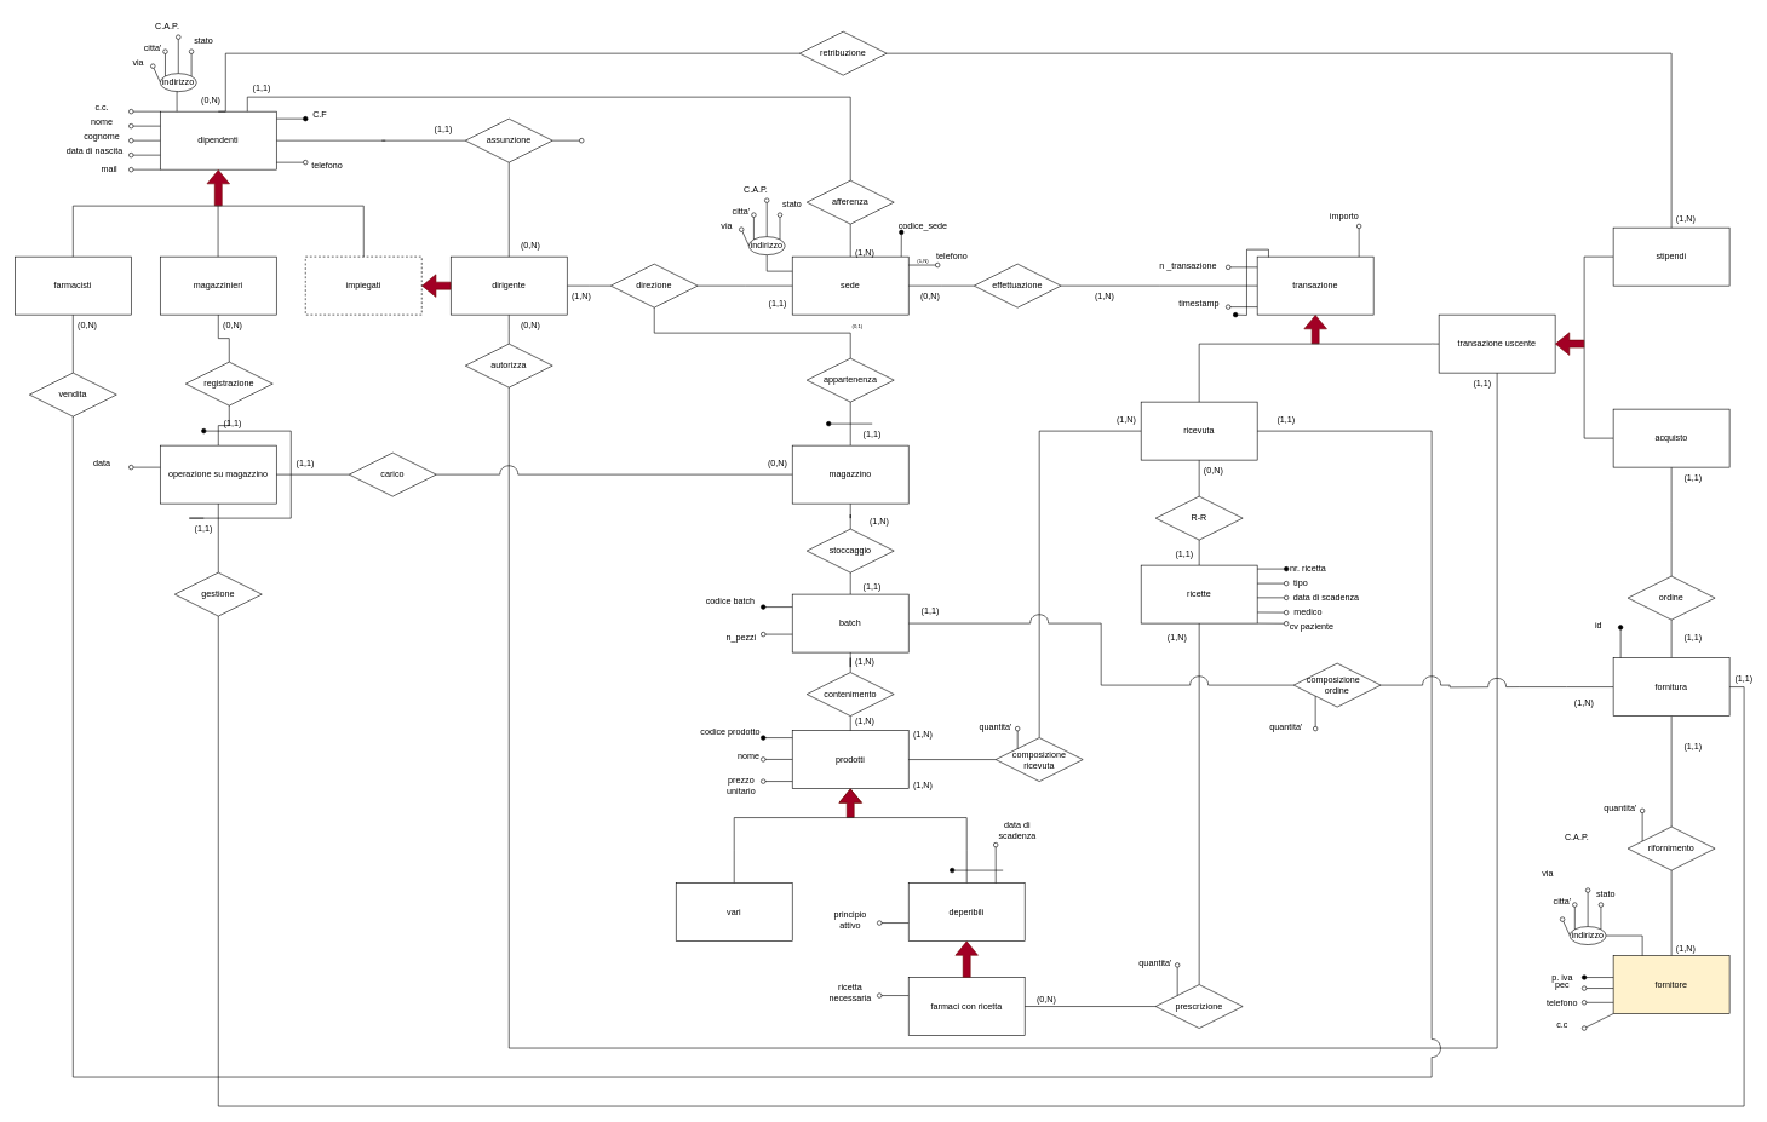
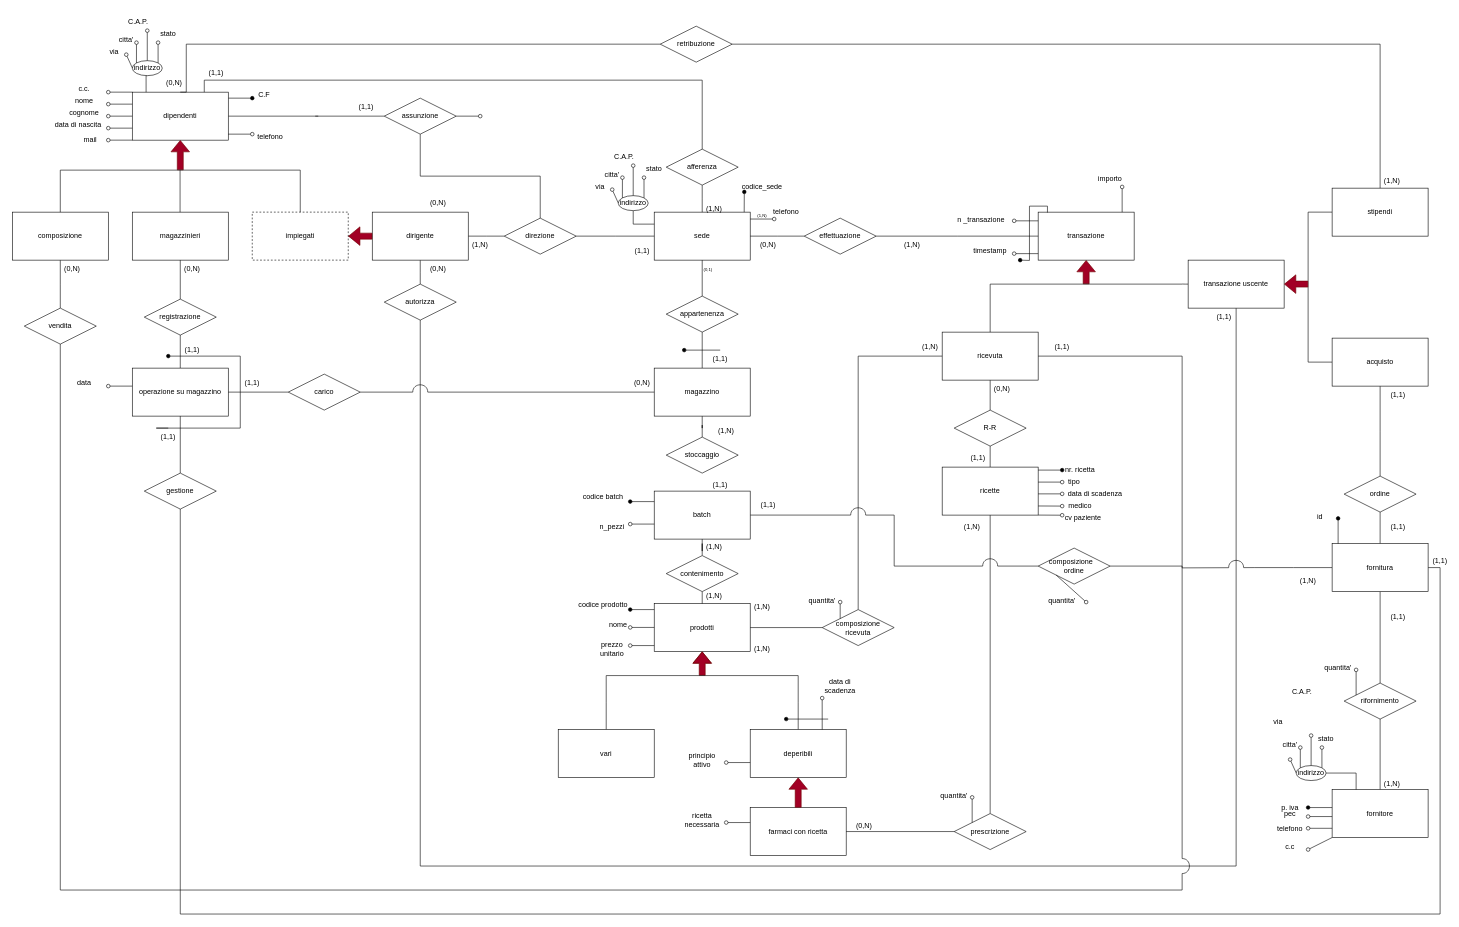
- <mxCell id="122" style="edgeStyle=orthogonalEdgeStyle;rounded=0;orthogonalLoop=1;jettySize=auto;html=1;exitX=0.5;exitY=1;exitDx=0;exitDy=0;entryX=0.5;entryY=0;entryDx=0;entryDy=0;fontSize=7;endArrow=none;endFill=0;" parent="1" source="123" target="54" edge="1"><mxGeometry relative="1" as="geometry" /></mxCell>
+ <mxCell id="122" style="edgeStyle=orthogonalEdgeStyle;rounded=0;orthogonalLoop=1;jettySize=auto;html=1;exitX=0.5;exitY=1;exitDx=0;exitDy=0;fontSize=7;endArrow=none;endFill=0;" parent="1" source="123" target="59" edge="1"><mxGeometry relative="1" as="geometry" /></mxCell>
- <mxCell id="34" value="farmacisti" style="whiteSpace=wrap;html=1;align=center;" parent="1" vertex="1"><mxGeometry x="20" y="353" width="160" height="80" as="geometry" /></mxCell>
+ <mxCell id="34" value="composizione" style="whiteSpace=wrap;html=1;align=center;" parent="1" vertex="1"><mxGeometry x="20" y="353" width="160" height="80" as="geometry" /></mxCell>
- <mxCell id="129" style="edgeStyle=orthogonalEdgeStyle;rounded=0;orthogonalLoop=1;jettySize=auto;html=1;exitX=0.5;exitY=0;exitDx=0;exitDy=0;endArrow=none;endFill=0;" parent="1" source="130" target="59" edge="1"><mxGeometry relative="1" as="geometry" /></mxCell>
+ <mxCell id="129" style="edgeStyle=orthogonalEdgeStyle;rounded=0;orthogonalLoop=1;jettySize=auto;html=1;exitX=0.5;exitY=0;exitDx=0;exitDy=0;entryX=0.5;entryY=1;entryDx=0;entryDy=0;endArrow=none;endFill=0;" parent="1" source="130" target="49" edge="1"><mxGeometry relative="1" as="geometry" /></mxCell>
- <mxCell id="158" value="registrazione" style="shape=rhombus;perimeter=rhombusPerimeter;whiteSpace=wrap;html=1;align=center;" parent="1" vertex="1"><mxGeometry x="255" y="498" width="120" height="60" as="geometry" /></mxCell>
+ <mxCell id="158" value="registrazione" style="shape=rhombus;perimeter=rhombusPerimeter;whiteSpace=wrap;html=1;align=center;" parent="1" vertex="1"><mxGeometry x="240" y="498" width="120" height="60" as="geometry" /></mxCell>
- <mxCell id="63" style="edgeStyle=orthogonalEdgeStyle;rounded=0;orthogonalLoop=1;jettySize=auto;html=1;exitX=0.5;exitY=1;exitDx=0;exitDy=0;entryX=0.5;entryY=0;entryDx=0;entryDy=0;startArrow=none;startFill=0;endArrow=none;endFill=0;" parent="1" source="64" target="221" edge="1"><mxGeometry relative="1" as="geometry" /></mxCell>
- <mxCell id="151" value="&lt;div&gt;composizione&amp;nbsp;&amp;nbsp;&amp;nbsp; ordine&lt;/div&gt;" style="shape=rhombus;perimeter=rhombusPerimeter;whiteSpace=wrap;html=1;align=center;" parent="1" vertex="1"><mxGeometry x="1780" y="913" width="120" height="60" as="geometry" /></mxCell>
+ <mxCell id="151" value="&lt;div&gt;composizione&amp;nbsp;&amp;nbsp;&amp;nbsp; ordine&lt;/div&gt;" style="shape=rhombus;perimeter=rhombusPerimeter;whiteSpace=wrap;html=1;align=center;" parent="1" vertex="1"><mxGeometry x="1730" y="913" width="120" height="60" as="geometry" /></mxCell>
- <mxCell id="139" value="fornitore" style="whiteSpace=wrap;html=1;align=center;fillColor=#fff2cc;" parent="1" vertex="1"><mxGeometry x="2220" y="1315.5" width="160" height="80" as="geometry" /></mxCell>
+ <mxCell id="139" value="fornitore" style="whiteSpace=wrap;html=1;align=center;" parent="1" vertex="1"><mxGeometry x="2220" y="1315.5" width="160" height="80" as="geometry" /></mxCell>
